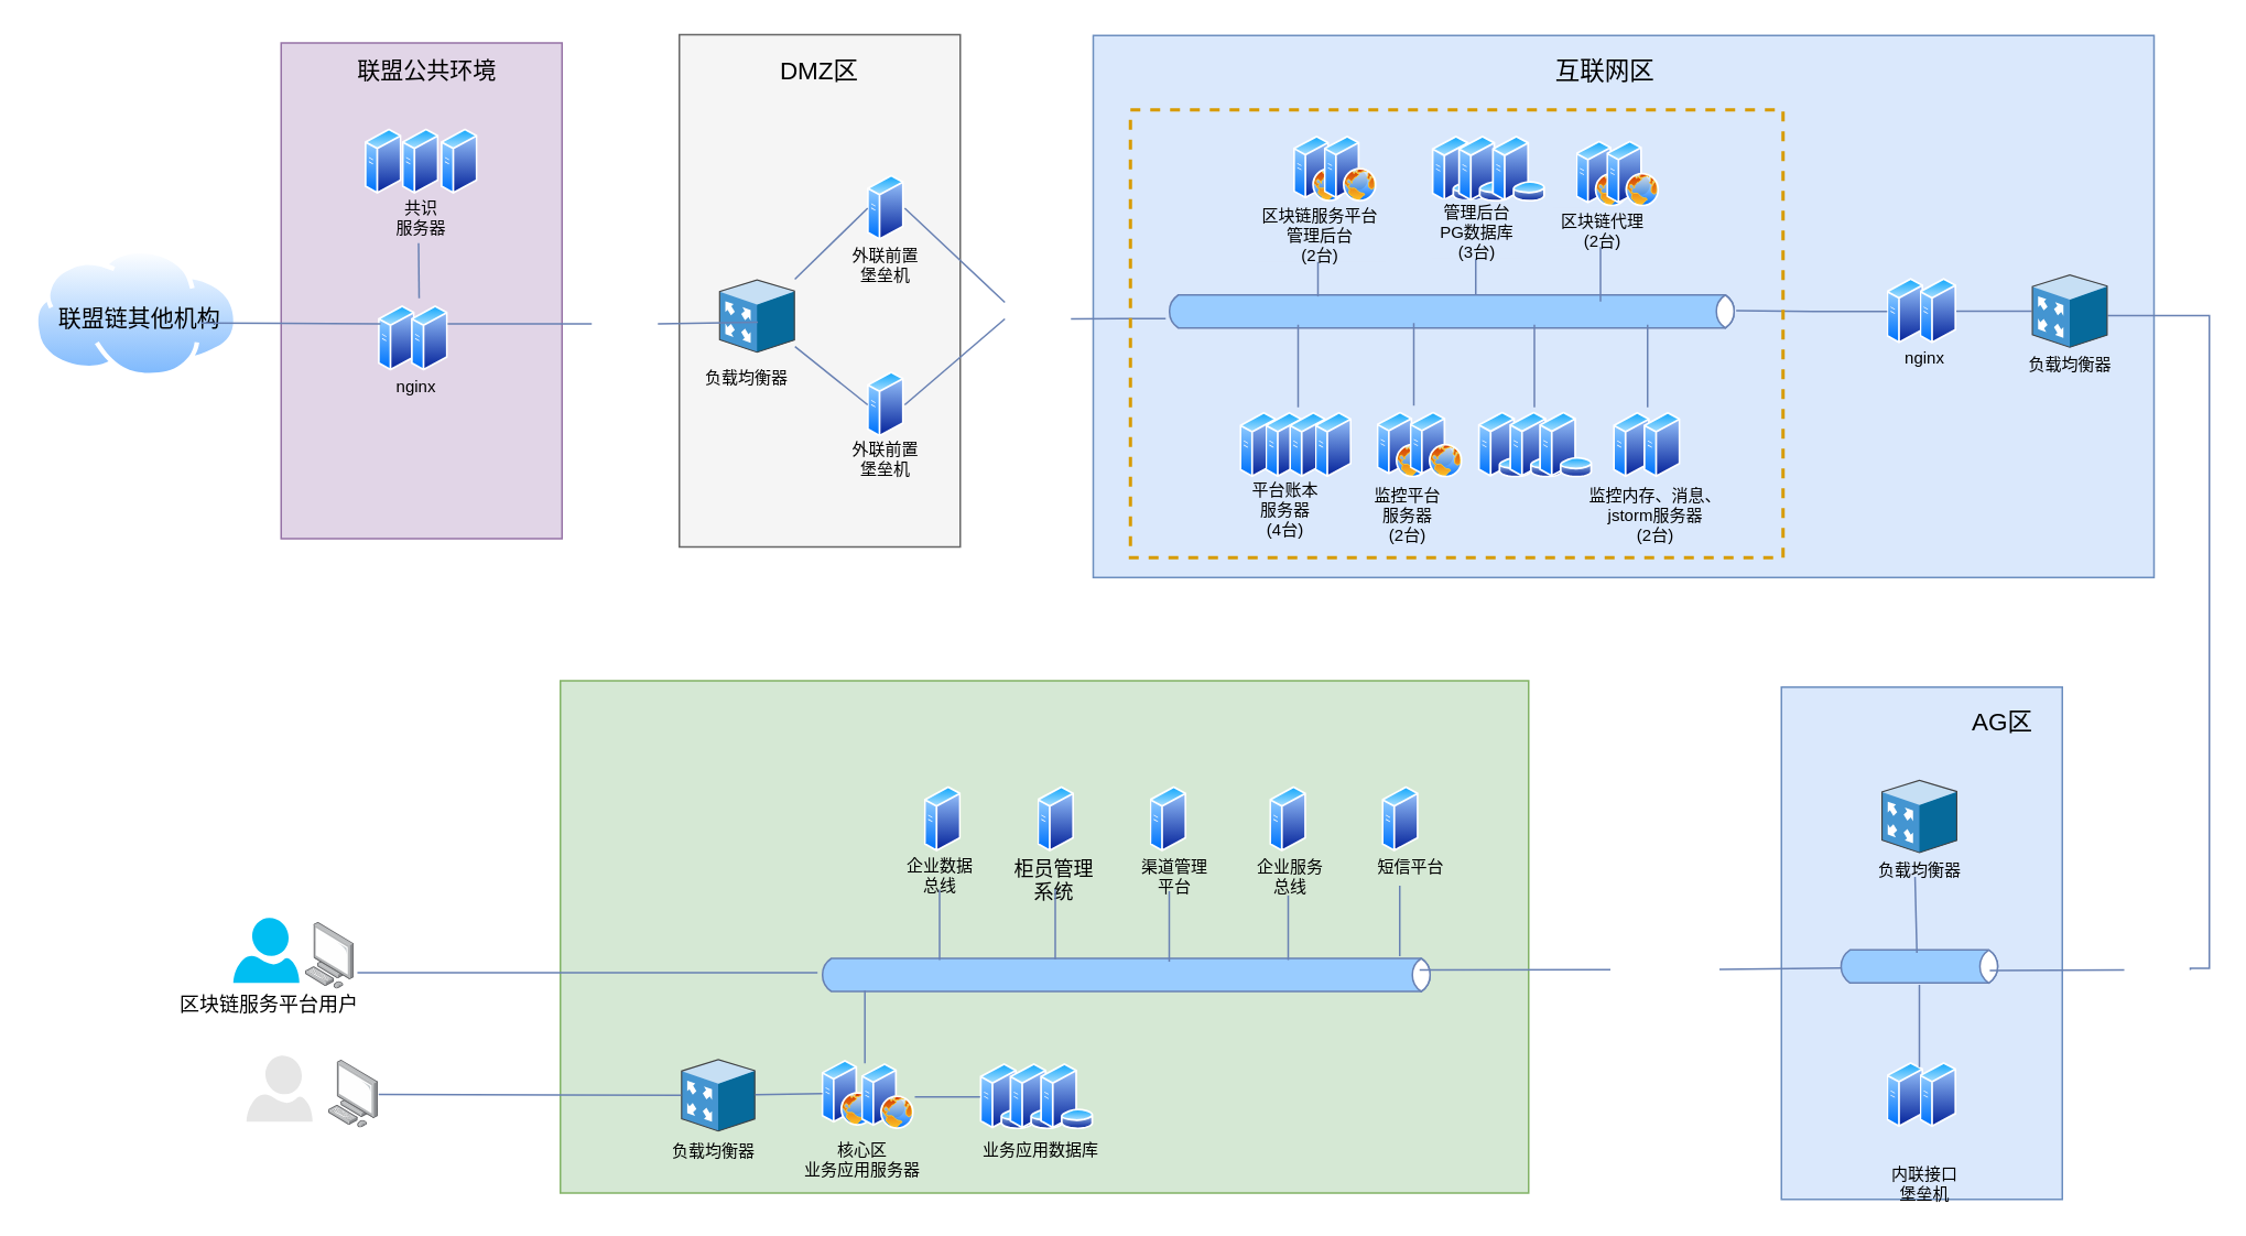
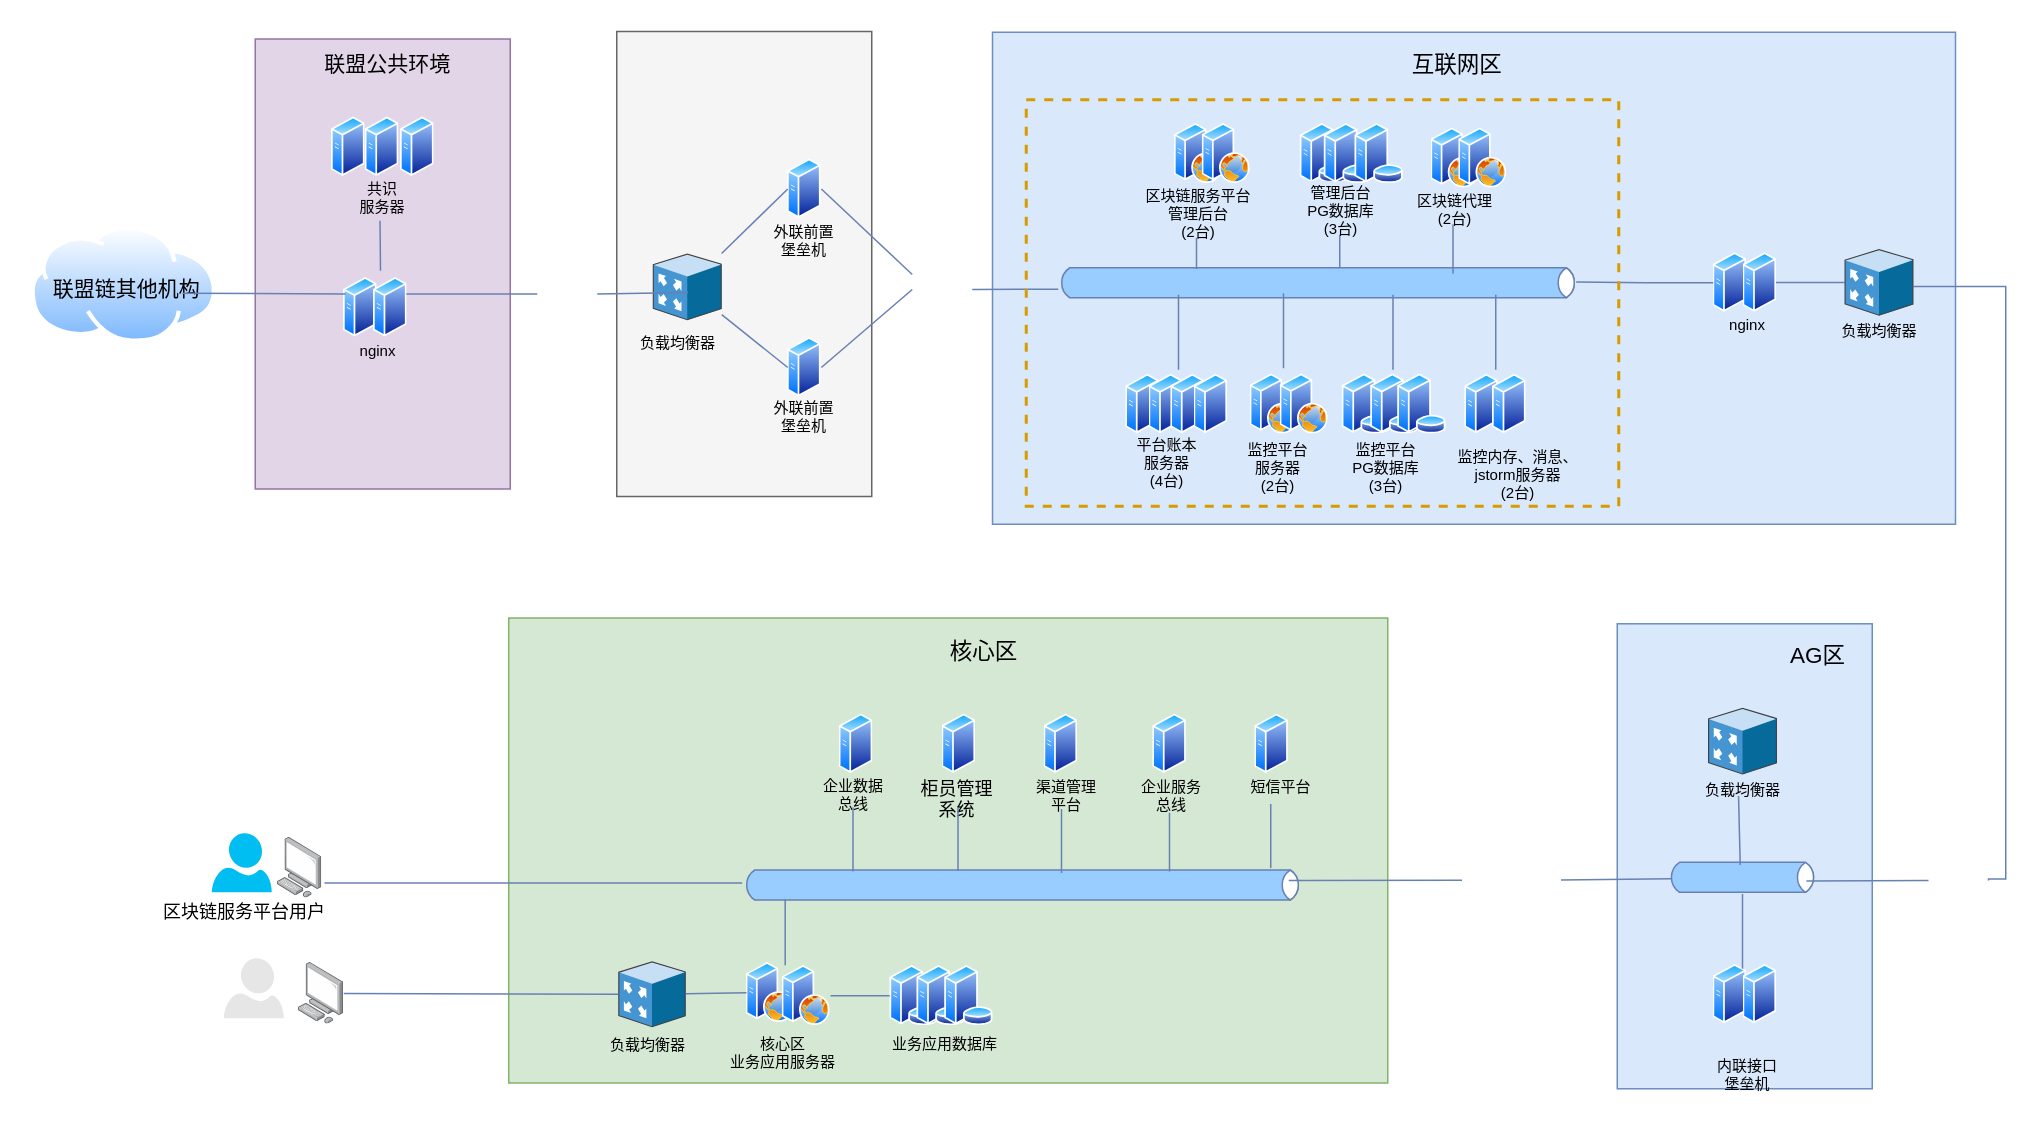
- <mxCell id="8" value="&lt;font style=&quot;font-size: 15px&quot;&gt;DMZ区&lt;/font&gt;" style="text;html=1;resizable=0;points=[];autosize=1;align=center;verticalAlign=top;spacingTop=-4;fontSize=12;" parent="1" vertex="1"><mxGeometry x="465.5" y="30.5" width="58" height="15" as="geometry" /></mxCell>
+ <mxCell id="126" value="监控平台&lt;br&gt;PG数据库&lt;br&gt;(3台)" style="text;html=1;resizable=0;points=[];autosize=1;align=center;verticalAlign=top;spacingTop=-4;fontSize=10;" vertex="1" parent="1"><mxGeometry x="895.5" y="291" width="54" height="36" as="geometry" /></mxCell>
- <mxCell id="129" value="监控内存、消息、&lt;br&gt;jstorm服务器&lt;br&gt;(2台)" style="text;html=1;resizable=0;points=[];autosize=1;align=center;verticalAlign=top;spacingTop=-4;fontSize=10;" vertex="1" parent="1"><mxGeometry x="956" y="291" width="90" height="36" as="geometry" /></mxCell>
+ <mxCell id="129" value="监控内存、消息、&lt;br&gt;jstorm服务器&lt;br&gt;(2台)" style="text;html=1;resizable=0;points=[];autosize=1;align=center;verticalAlign=top;spacingTop=-4;fontSize=10;" vertex="1" parent="1"><mxGeometry x="966" y="296" width="90" height="36" as="geometry" /></mxCell>
+ <mxCell id="50" value="&lt;font style=&quot;font-size: 15px&quot;&gt;核心区&lt;/font&gt;" style="text;html=1;resizable=0;points=[];autosize=1;align=center;verticalAlign=top;spacingTop=-4;fontSize=12;" parent="1" vertex="1"><mxGeometry x="627" y="421.853" width="55" height="15" as="geometry" /></mxCell>
